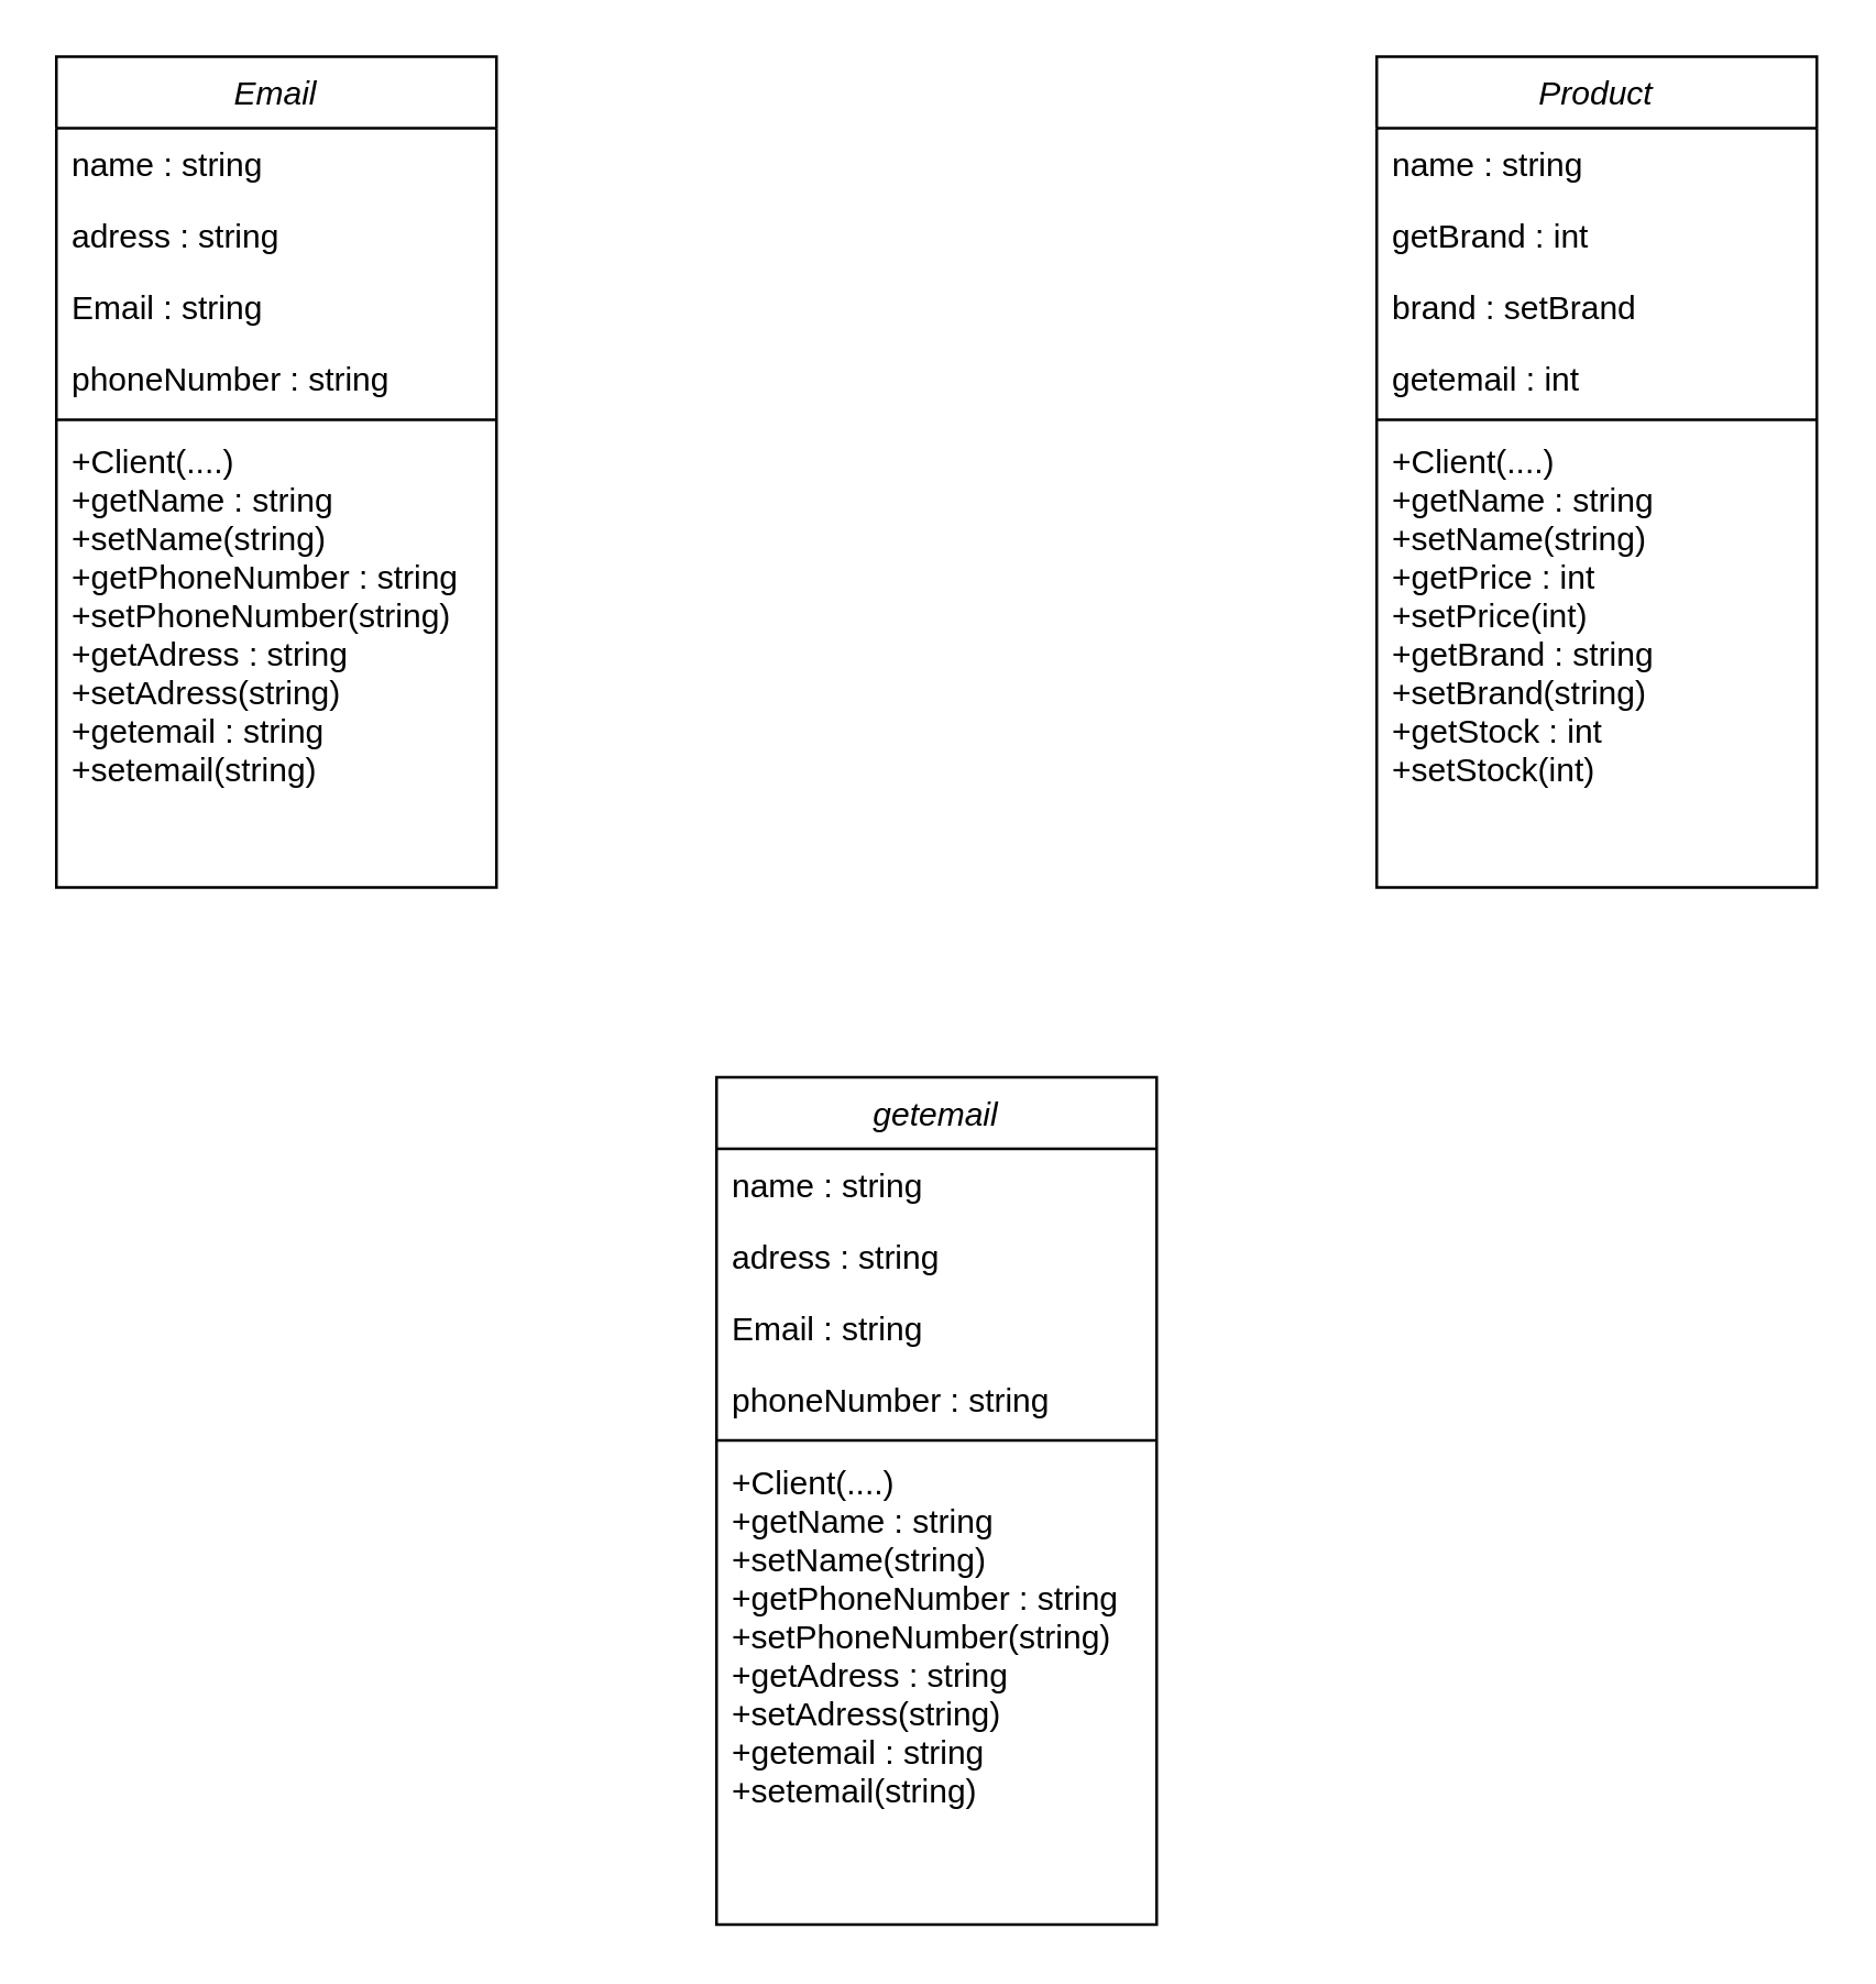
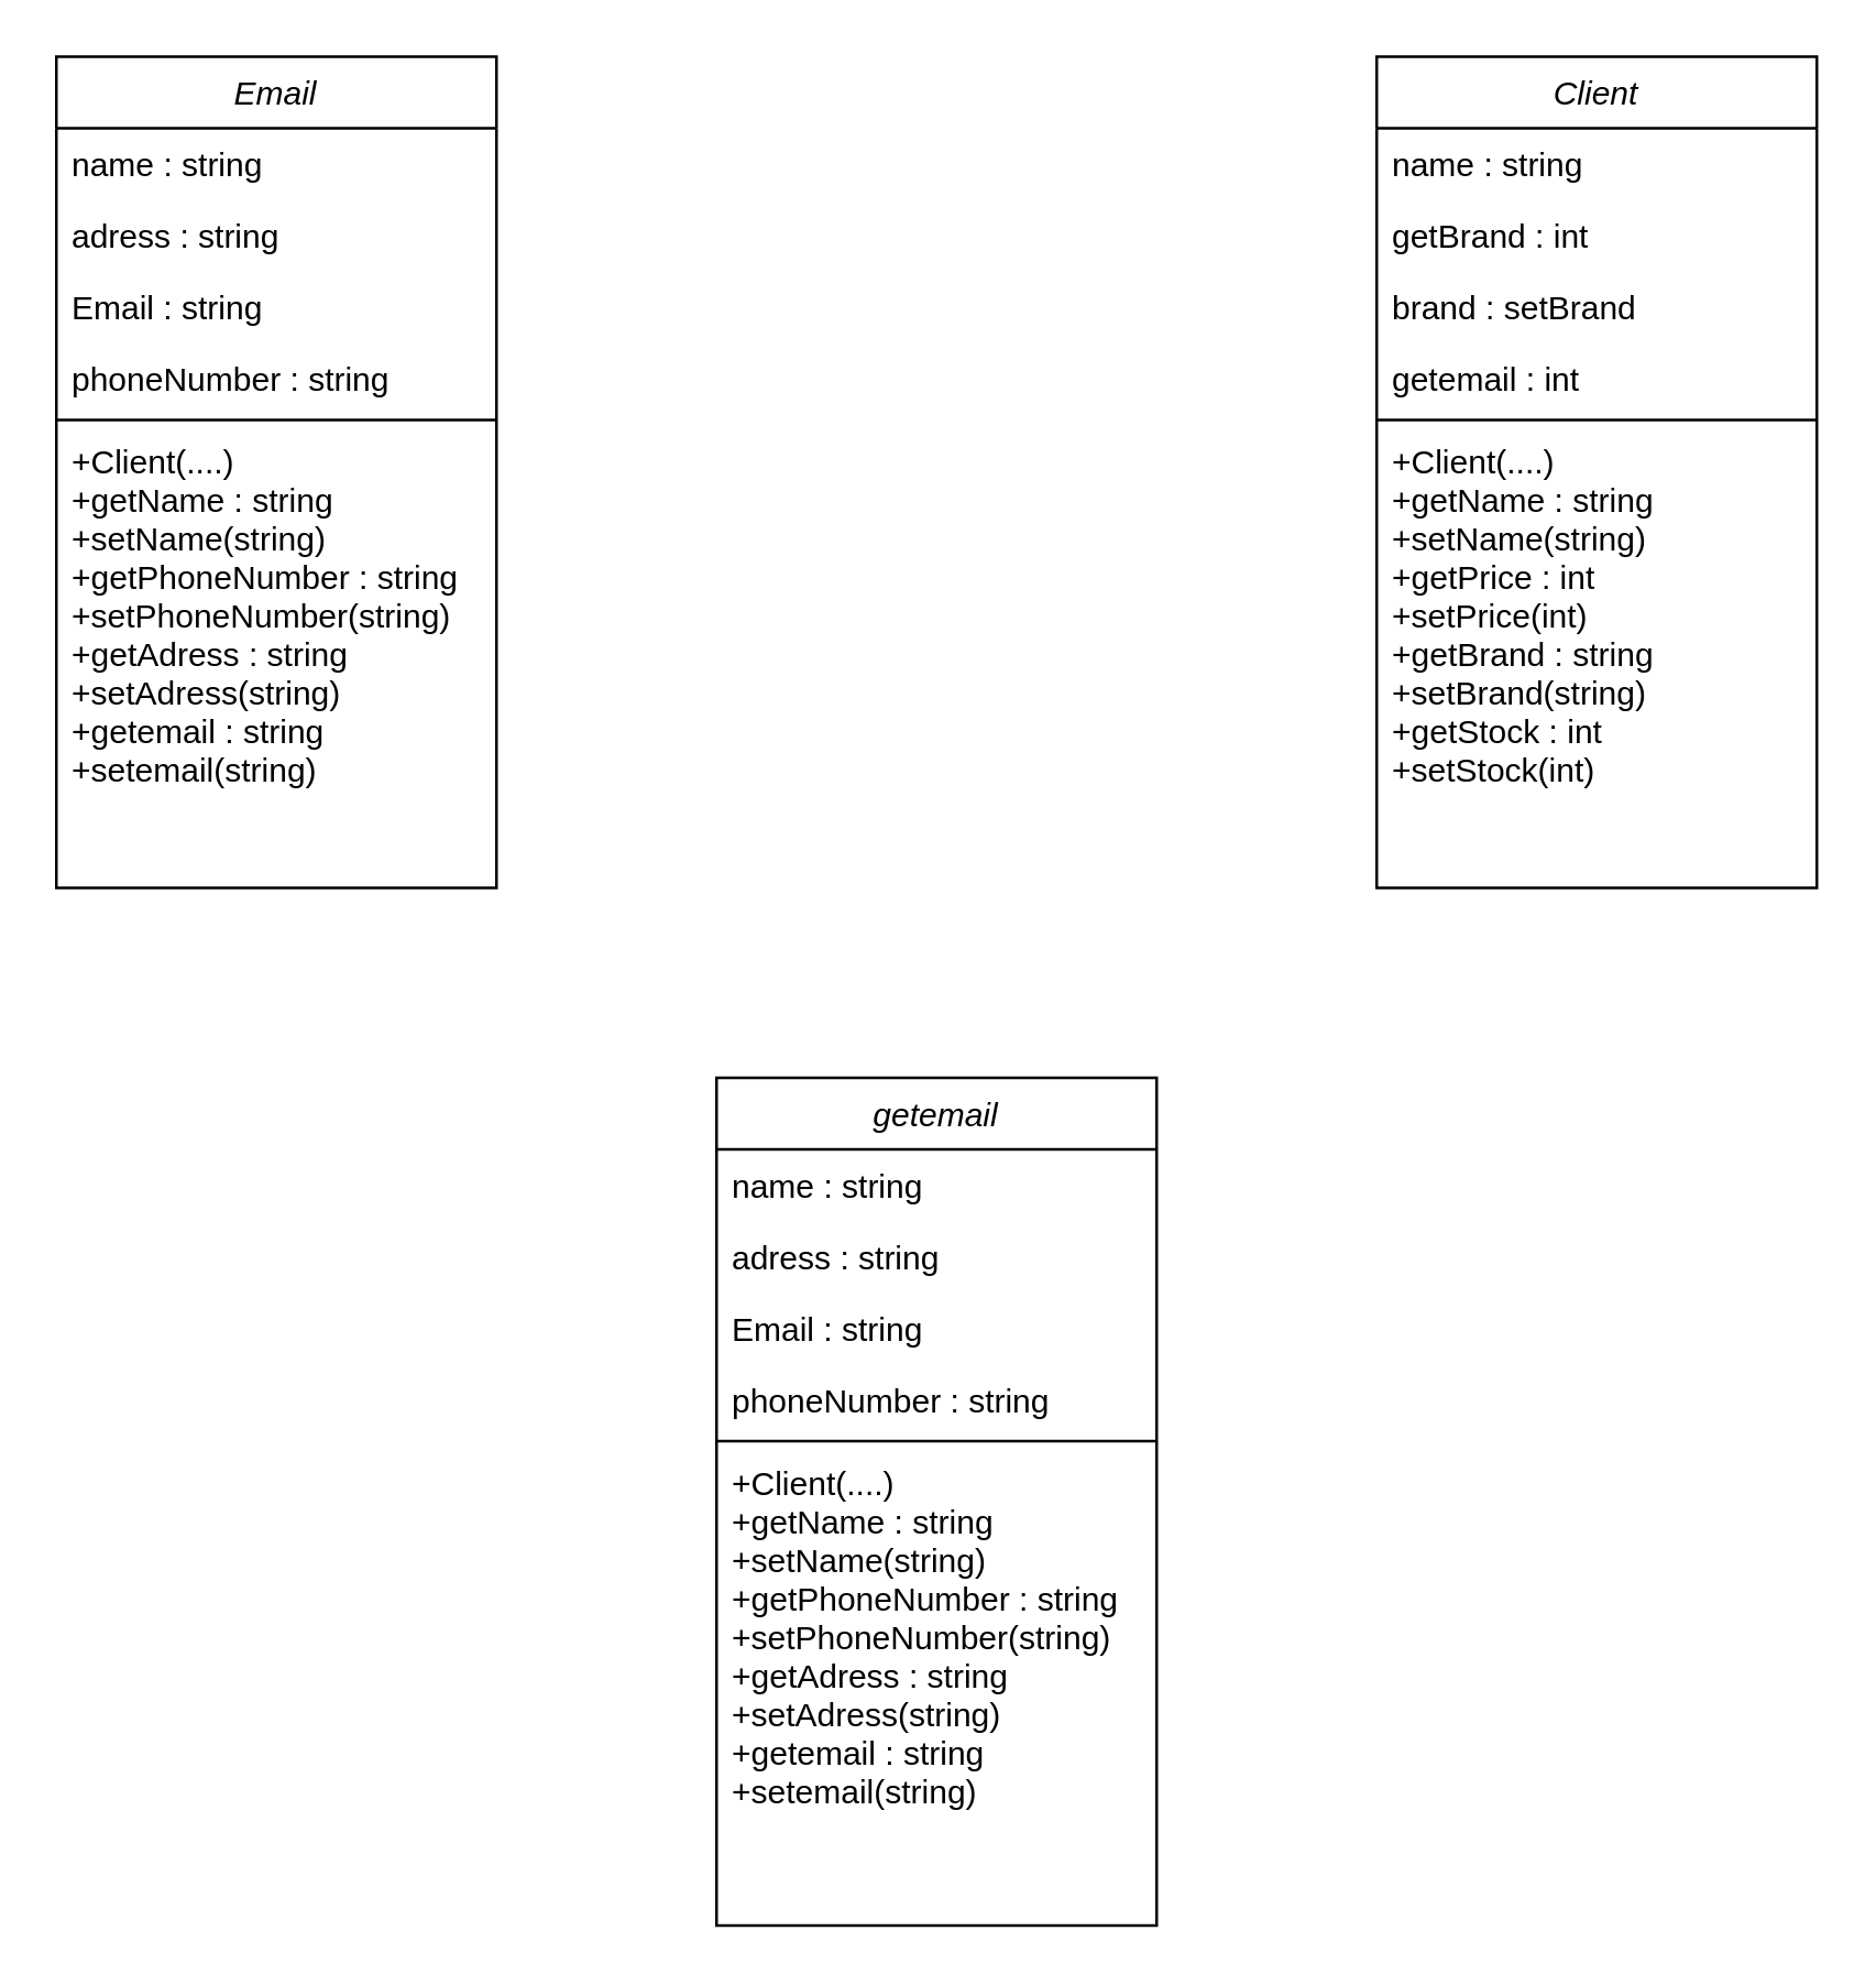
- <mxCell id="9" value="Product" style="swimlane;fontStyle=2;align=center;verticalAlign=top;childLayout=stackLayout;horizontal=1;startSize=26;horizontalStack=0;resizeParent=1;resizeLast=0;collapsible=1;marginBottom=0;rounded=0;shadow=0;strokeWidth=1;" vertex="1" parent="1"><mxGeometry x="500" y="20" width="160" height="302" as="geometry"><mxRectangle x="210" y="120" width="160" height="26" as="alternateBounds" /></mxGeometry></mxCell>
+ <mxCell id="9" value="Client" style="swimlane;fontStyle=2;align=center;verticalAlign=top;childLayout=stackLayout;horizontal=1;startSize=26;horizontalStack=0;resizeParent=1;resizeLast=0;collapsible=1;marginBottom=0;rounded=0;shadow=0;strokeWidth=1;" vertex="1" parent="1"><mxGeometry x="500" y="20" width="160" height="302" as="geometry"><mxRectangle x="210" y="120" width="160" height="26" as="alternateBounds" /></mxGeometry></mxCell>
